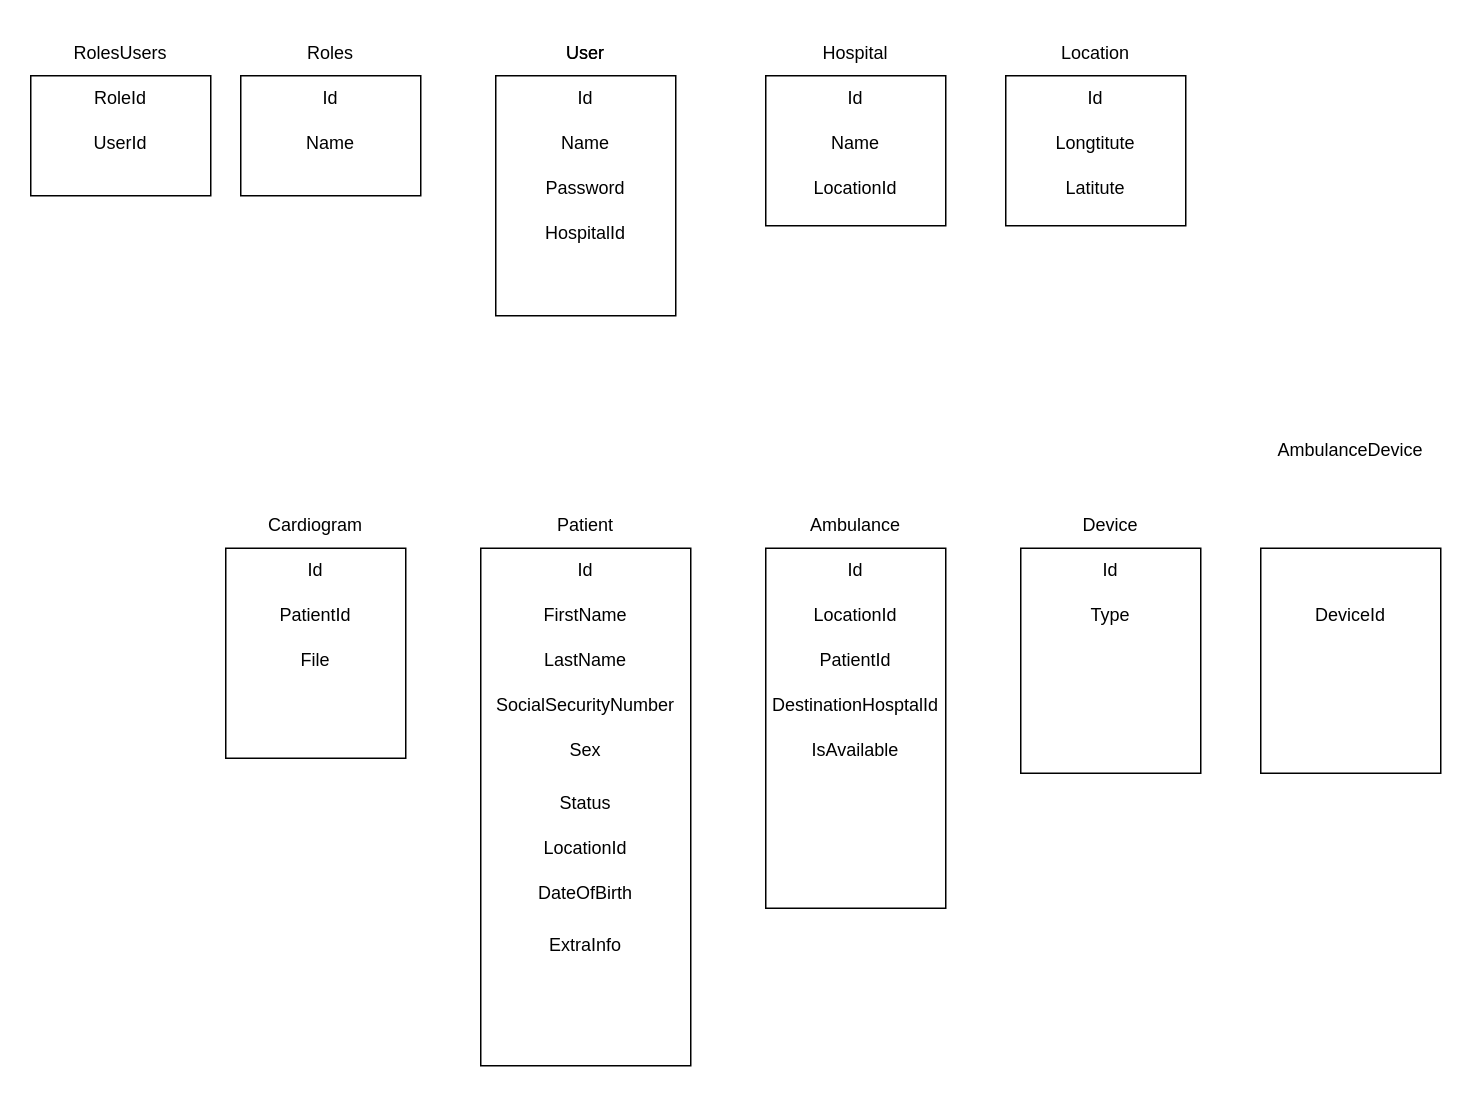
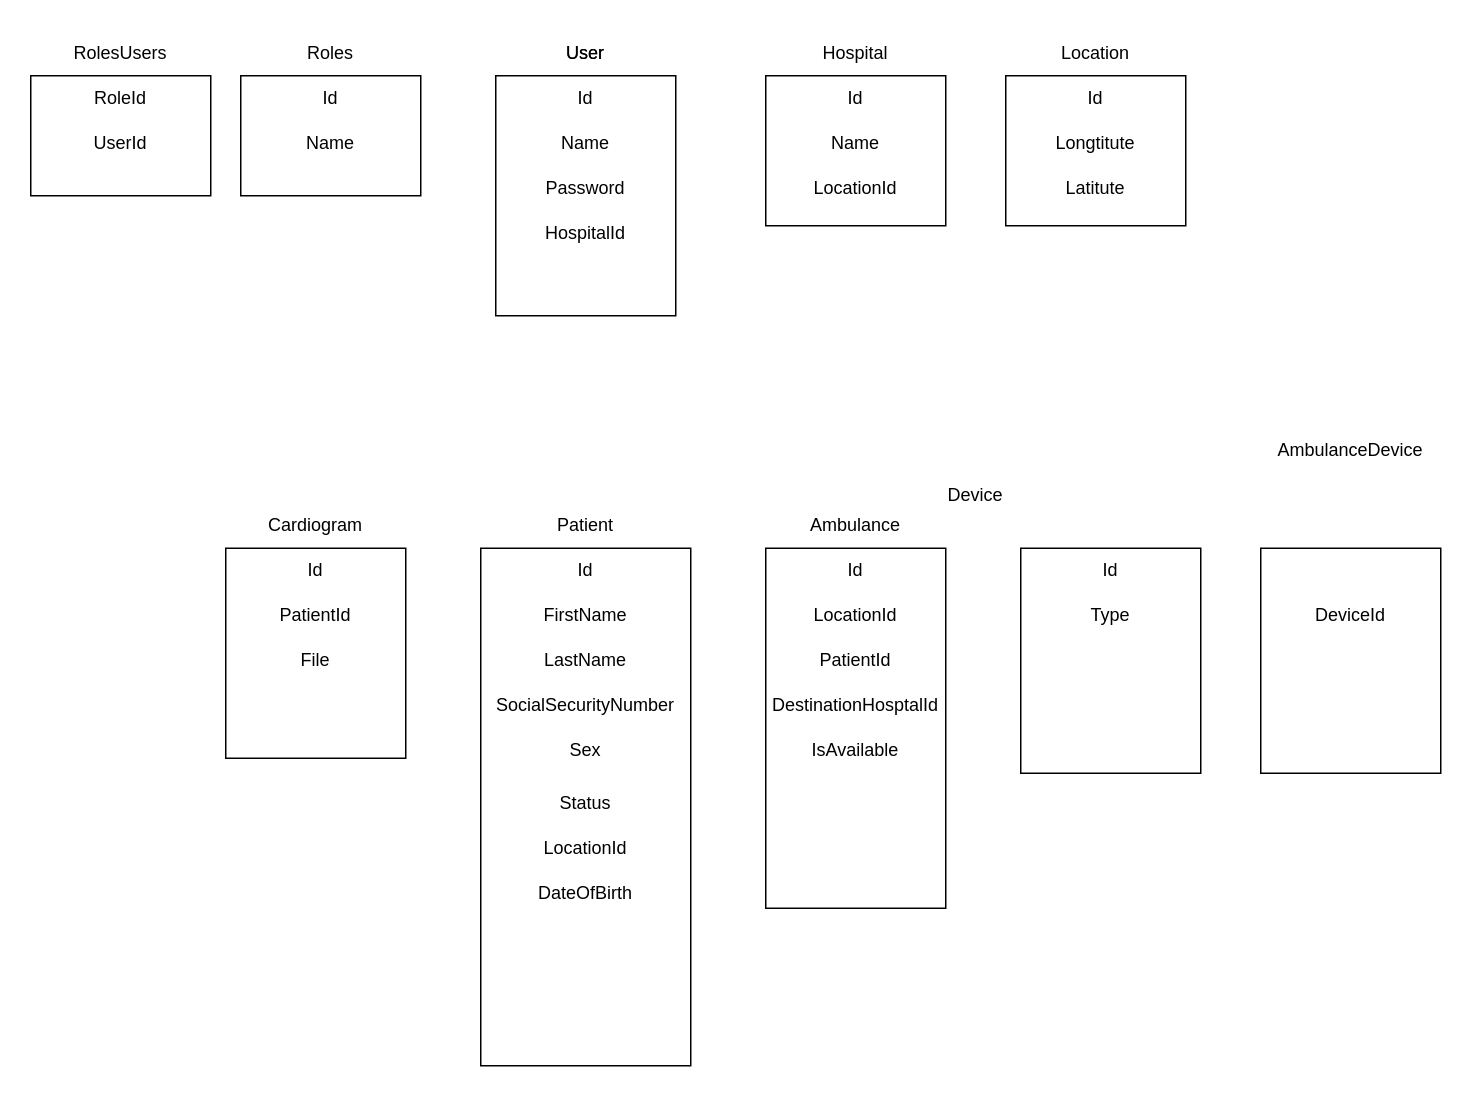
- <mxCell id="49" value="Device" style="text;html=1;strokeColor=none;fillColor=none;align=center;verticalAlign=middle;whiteSpace=wrap;rounded=0;" vertex="1" parent="1"><mxGeometry x="710" y="335" width="60" height="30" as="geometry" /></mxCell>
+ <mxCell id="49" value="Device" style="text;html=1;strokeColor=none;fillColor=none;align=center;verticalAlign=middle;whiteSpace=wrap;rounded=0;" vertex="1" parent="1"><mxGeometry x="620" y="315" width="60" height="30" as="geometry" /></mxCell>
- <mxCell id="44" value="ExtraInfo" style="text;html=1;strokeColor=none;fillColor=none;align=center;verticalAlign=middle;whiteSpace=wrap;rounded=0;" parent="1" vertex="1"><mxGeometry x="360" y="615" width="60" height="30" as="geometry" /></mxCell>
